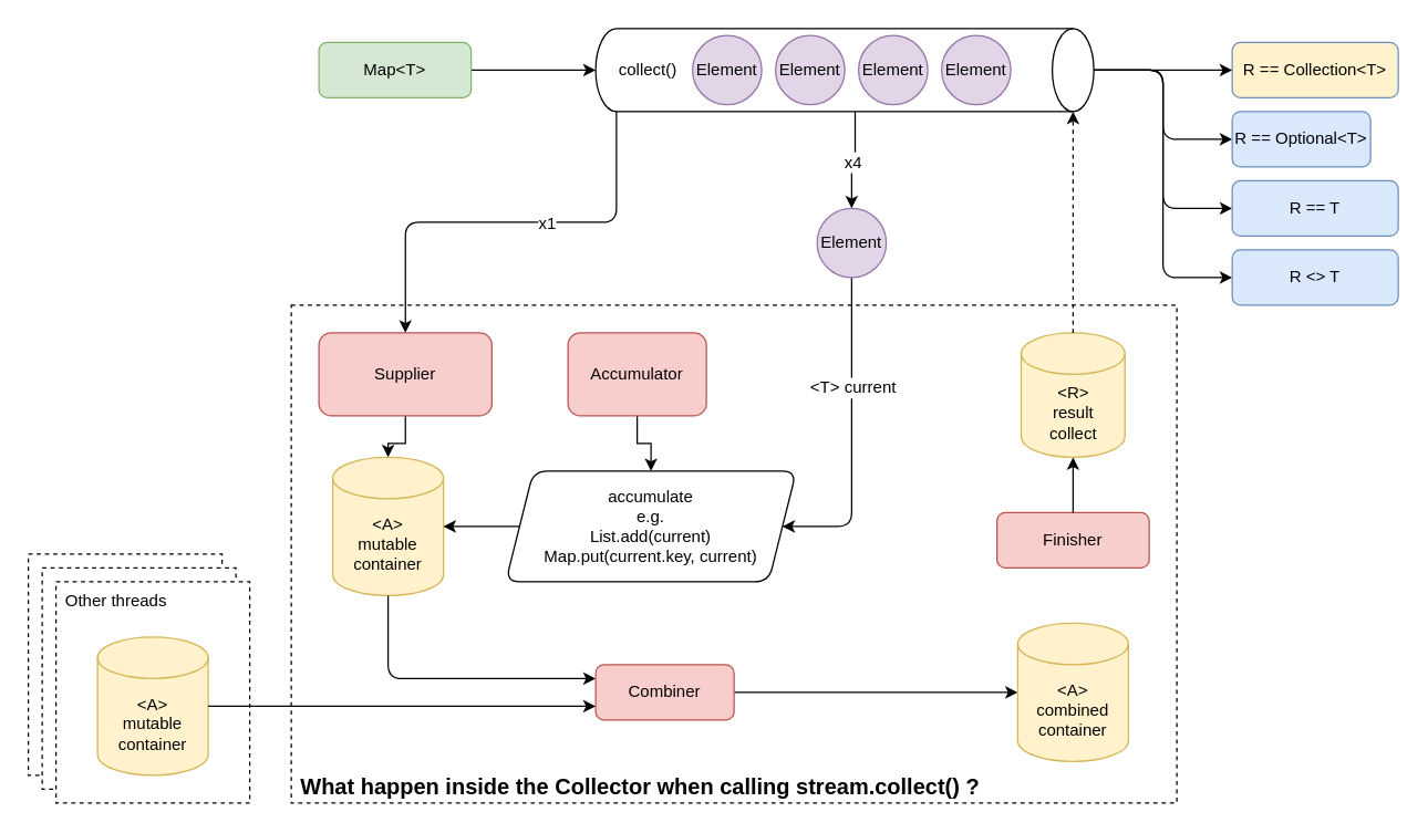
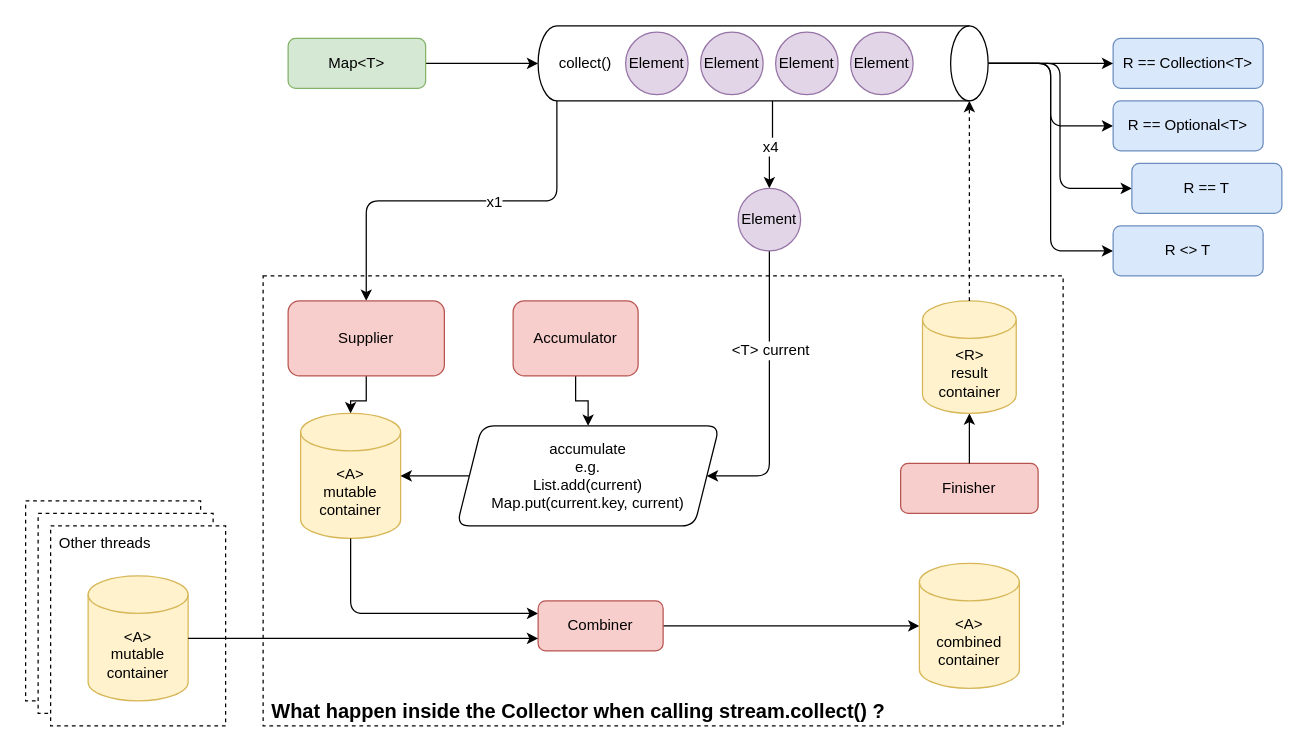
- <mxCell id="3" value="R == Collection&amp;lt;T&amp;gt;" style="rounded=1;whiteSpace=wrap;html=1;fontSize=12;fillColor=#fff2cc;strokeColor=#6c8ebf;" vertex="1" parent="1"><mxGeometry x="890" y="30" width="120" height="40" as="geometry" /></mxCell>
+ <mxCell id="3" value="R == Collection&amp;lt;T&amp;gt;" style="rounded=1;whiteSpace=wrap;html=1;fontSize=12;fillColor=#dae8fc;strokeColor=#6c8ebf;" vertex="1" parent="1"><mxGeometry x="890" y="30" width="120" height="40" as="geometry" /></mxCell>
- <mxCell id="38" value="R == Optional&amp;lt;T&amp;gt;" style="rounded=1;whiteSpace=wrap;html=1;fontSize=12;fillColor=#dae8fc;strokeColor=#6c8ebf;" vertex="1" parent="1"><mxGeometry x="890" y="80" width="100" height="40" as="geometry" /></mxCell>
+ <mxCell id="38" value="R == Optional&amp;lt;T&amp;gt;" style="rounded=1;whiteSpace=wrap;html=1;fontSize=12;fillColor=#dae8fc;strokeColor=#6c8ebf;" vertex="1" parent="1"><mxGeometry x="890" y="80" width="120" height="40" as="geometry" /></mxCell>
- <mxCell id="45" value="R == T" style="rounded=1;whiteSpace=wrap;html=1;fontSize=12;fillColor=#dae8fc;strokeColor=#6c8ebf;" vertex="1" parent="1"><mxGeometry x="890" y="130" width="120" height="40" as="geometry" /></mxCell>
+ <mxCell id="45" value="R == T" style="rounded=1;whiteSpace=wrap;html=1;fontSize=12;fillColor=#dae8fc;strokeColor=#6c8ebf;" vertex="1" parent="1"><mxGeometry x="905" y="130" width="120" height="40" as="geometry" /></mxCell>
- <mxCell id="39" value="&amp;lt;R&amp;gt;&lt;br&gt;&lt;div&gt;result&lt;/div&gt;&lt;div&gt;&lt;span style=&quot;background-color: transparent; color: light-dark(rgb(0, 0, 0), rgb(255, 255, 255));&quot;&gt;collect&lt;/span&gt;&lt;/div&gt;" style="shape=cylinder3;whiteSpace=wrap;html=1;boundedLbl=1;backgroundOutline=1;size=15;fontSize=12;fillColor=#fff2cc;strokeColor=#d6b656;" vertex="1" parent="1"><mxGeometry x="737.5" y="240" width="75" height="90" as="geometry" /></mxCell>
+ <mxCell id="39" value="&amp;lt;R&amp;gt;&lt;br&gt;&lt;div&gt;result&lt;/div&gt;&lt;div&gt;&lt;span style=&quot;background-color: transparent; color: light-dark(rgb(0, 0, 0), rgb(255, 255, 255));&quot;&gt;container&lt;/span&gt;&lt;/div&gt;" style="shape=cylinder3;whiteSpace=wrap;html=1;boundedLbl=1;backgroundOutline=1;size=15;fontSize=12;fillColor=#fff2cc;strokeColor=#d6b656;" vertex="1" parent="1"><mxGeometry x="737.5" y="240" width="75" height="90" as="geometry" /></mxCell>
